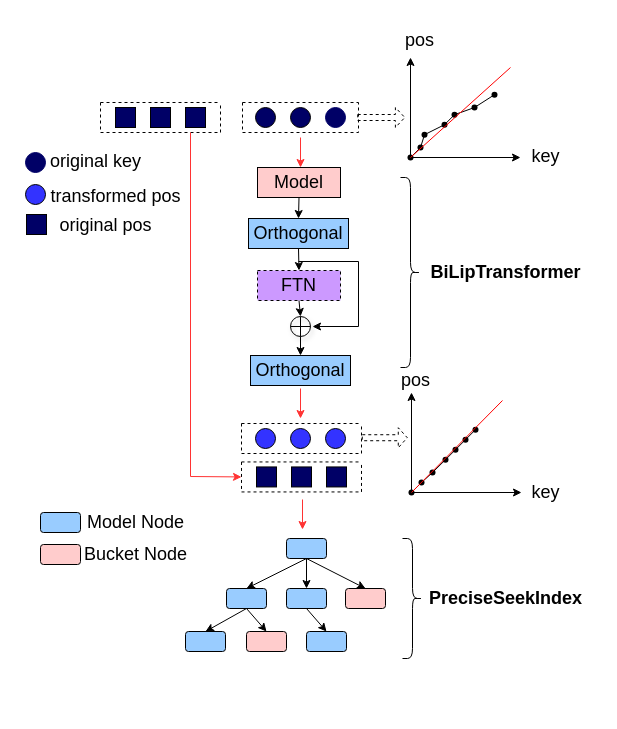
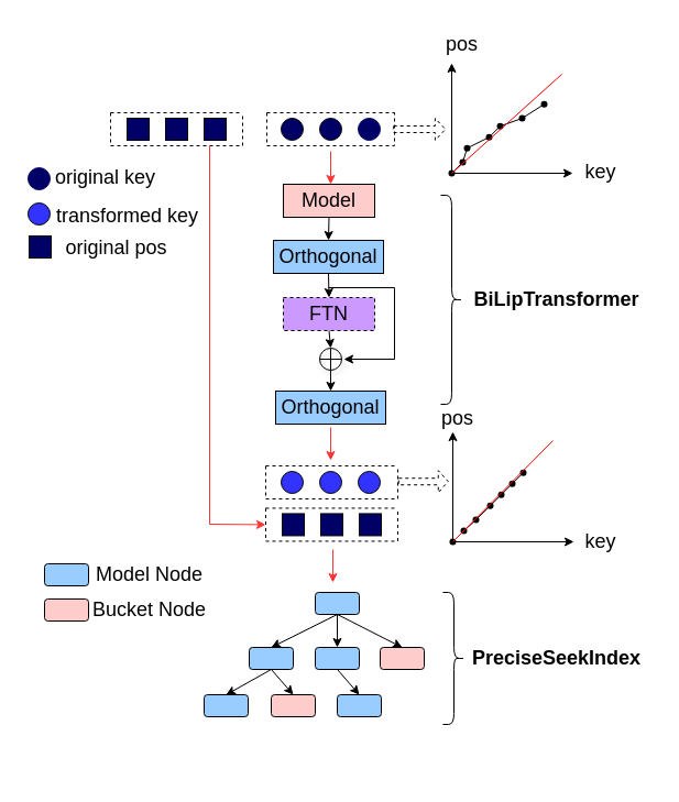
- <mxCell id="96" value="&lt;font style=&quot;font-size: 18px;&quot;&gt;transformed pos&lt;/font&gt;" style="text;html=1;align=center;verticalAlign=middle;resizable=0;points=[];autosize=1;strokeColor=none;fillColor=none;" parent="33" vertex="1"><mxGeometry x="20" y="138.56" width="150" height="40" as="geometry" /></mxCell>
+ <mxCell id="96" value="&lt;font style=&quot;font-size: 18px;&quot;&gt;transformed key&lt;/font&gt;" style="text;html=1;align=center;verticalAlign=middle;resizable=0;points=[];autosize=1;strokeColor=none;fillColor=none;" parent="33" vertex="1"><mxGeometry x="20" y="138.56" width="150" height="40" as="geometry" /></mxCell>
